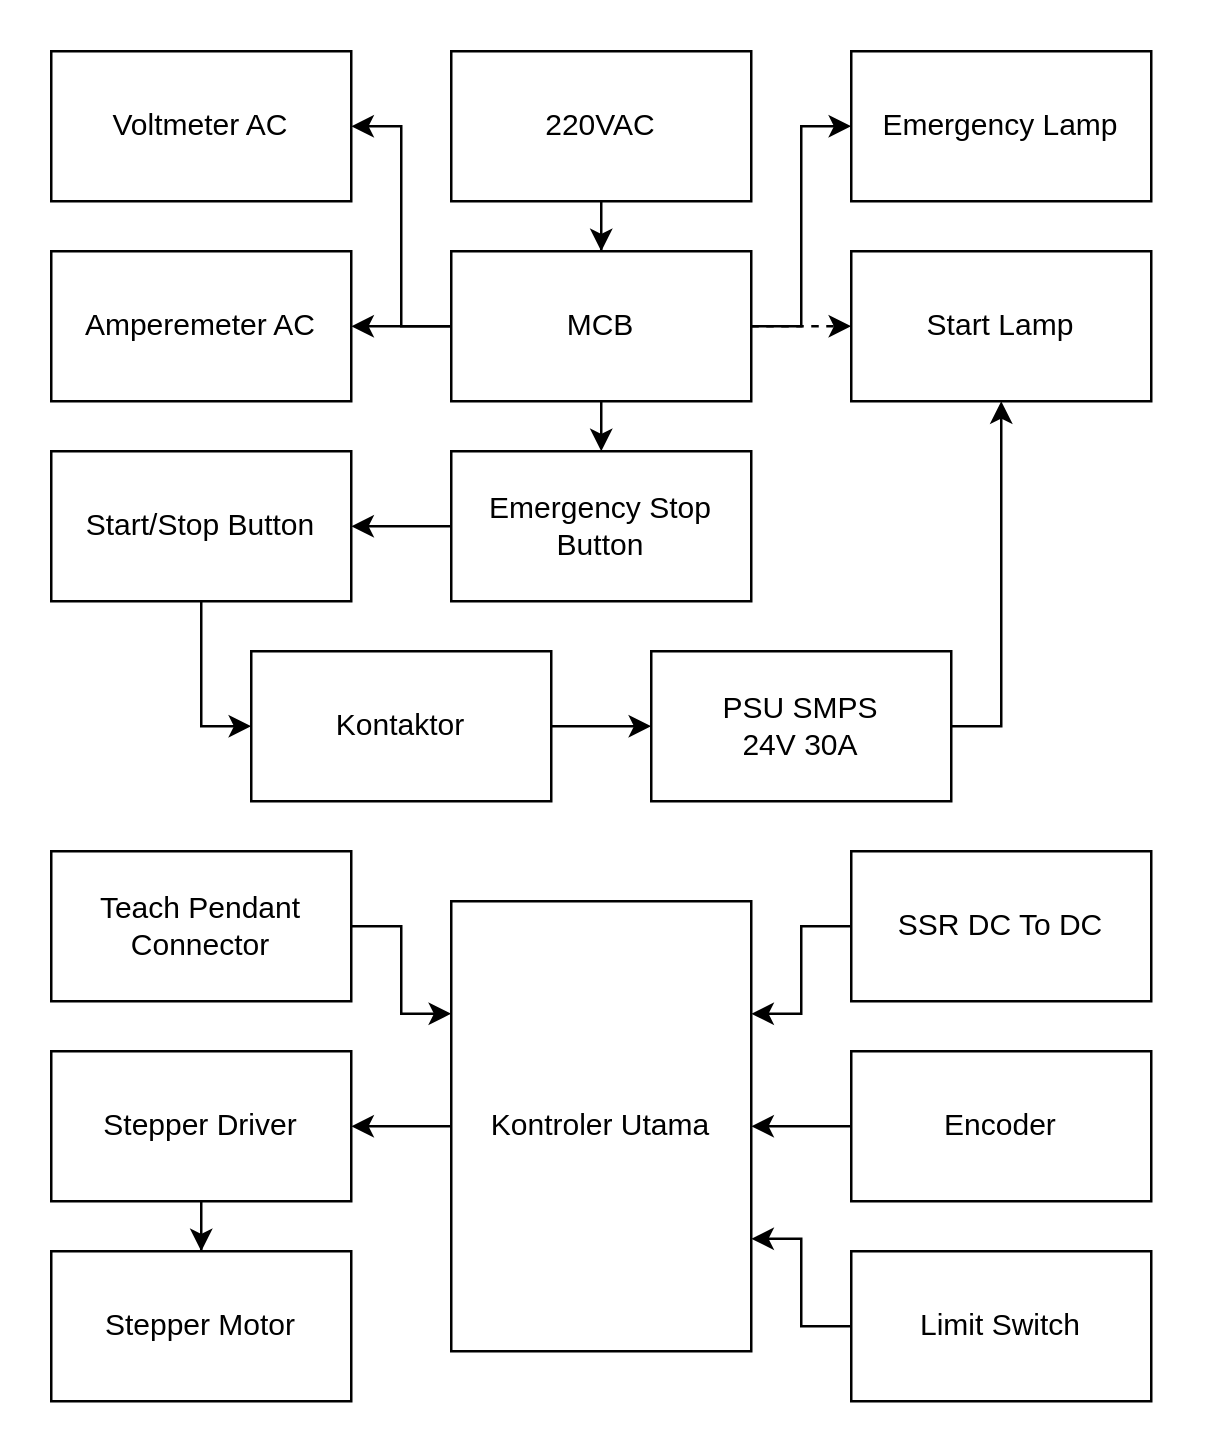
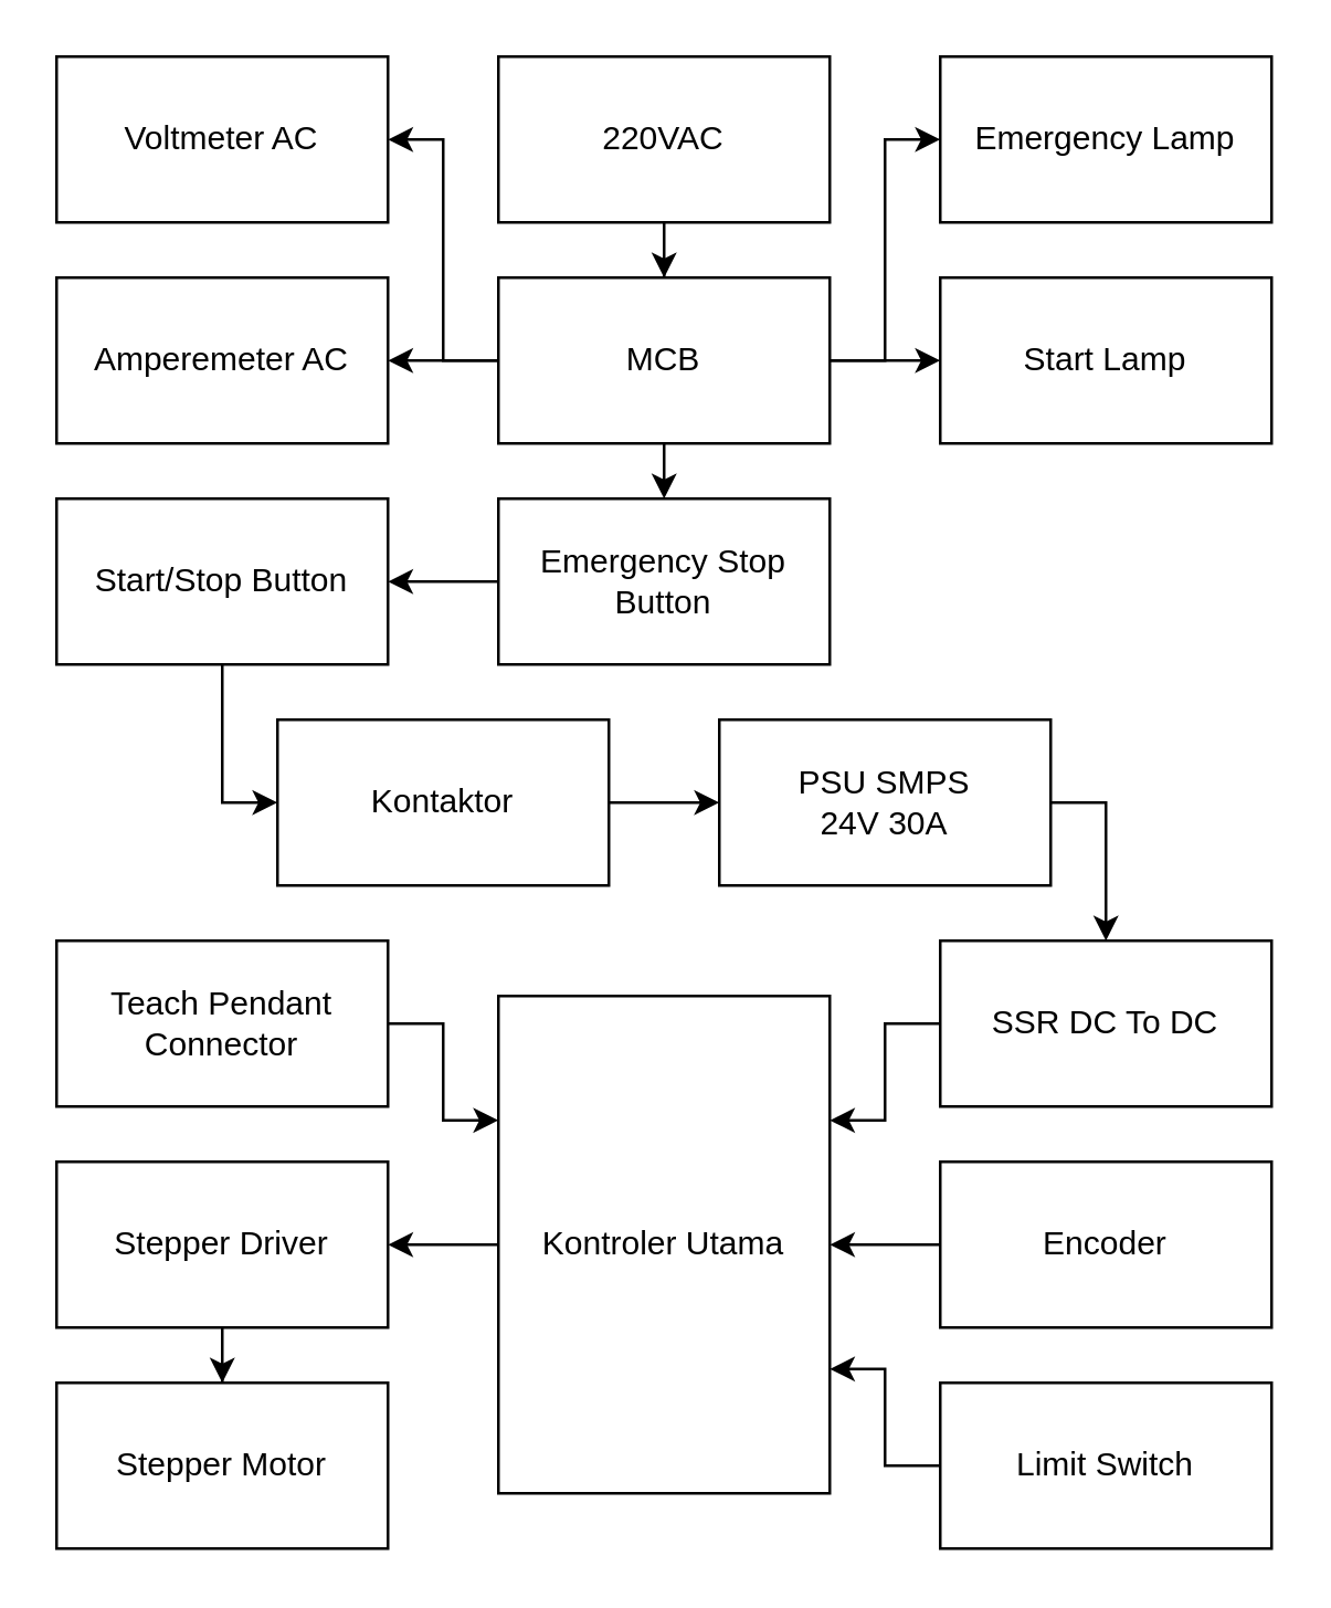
- <mxCell id="26" style="edgeStyle=orthogonalEdgeStyle;rounded=0;orthogonalLoop=1;jettySize=auto;html=1;exitX=1;exitY=0.5;exitDx=0;exitDy=0;entryX=0;entryY=0.5;entryDx=0;entryDy=0;dashed=1;" parent="1" source="30" target="34" edge="1"><mxGeometry relative="1" as="geometry" /></mxCell>
+ <mxCell id="26" style="edgeStyle=orthogonalEdgeStyle;rounded=0;orthogonalLoop=1;jettySize=auto;html=1;exitX=1;exitY=0.5;exitDx=0;exitDy=0;entryX=0;entryY=0.5;entryDx=0;entryDy=0;" parent="1" source="30" target="34" edge="1"><mxGeometry relative="1" as="geometry" /></mxCell>
- <mxCell id="17" style="edgeStyle=orthogonalEdgeStyle;rounded=0;orthogonalLoop=1;jettySize=auto;html=1;exitX=1;exitY=0.5;exitDx=0;exitDy=0;" parent="1" source="18" target="34" edge="1"><mxGeometry relative="1" as="geometry" /></mxCell>
+ <mxCell id="17" style="edgeStyle=orthogonalEdgeStyle;rounded=0;orthogonalLoop=1;jettySize=auto;html=1;exitX=1;exitY=0.5;exitDx=0;exitDy=0;entryX=0.5;entryY=0;entryDx=0;entryDy=0;" parent="1" source="18" target="3" edge="1"><mxGeometry relative="1" as="geometry" /></mxCell>
